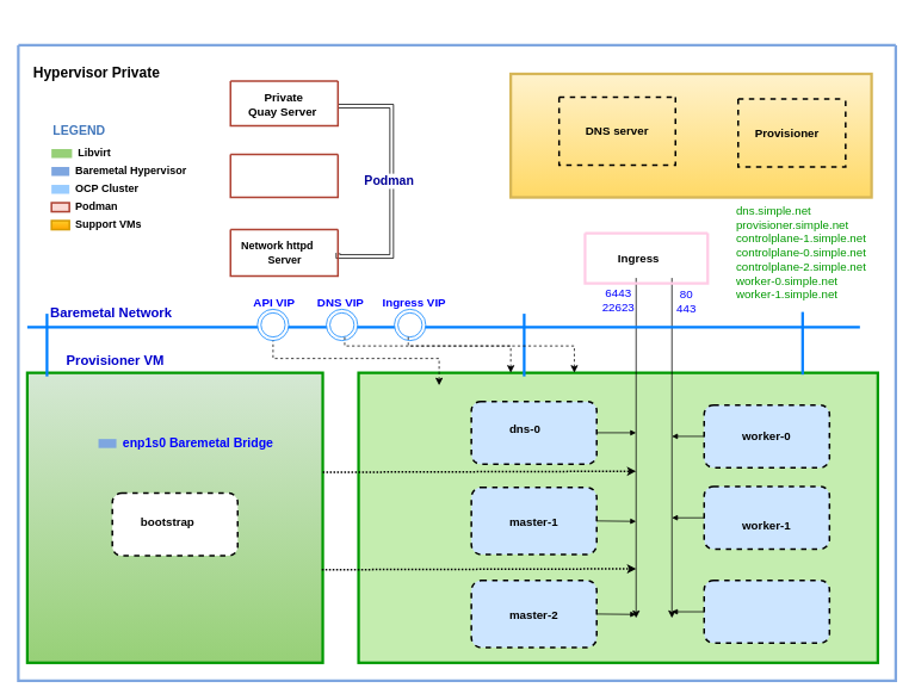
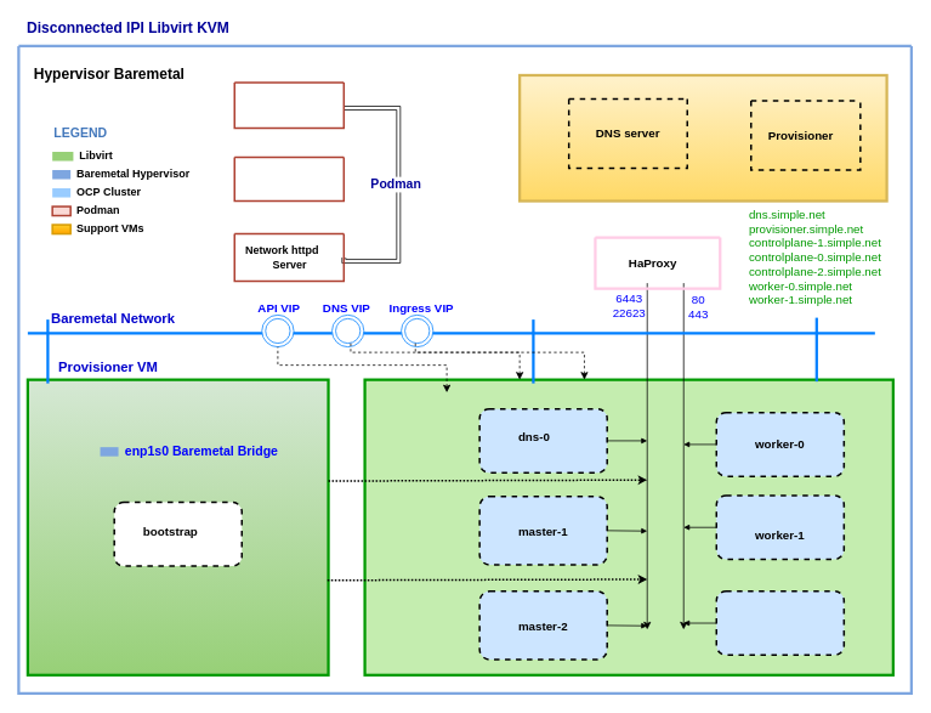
+ <mxCell id="64" value="&lt;font color=&quot;#000099&quot; size=&quot;1&quot;&gt;&lt;b style=&quot;font-size: 16px&quot;&gt;Disconnected IPI Libvirt KVM&lt;/b&gt;&lt;/font&gt;" style="text;html=1;resizable=0;autosize=1;align=center;verticalAlign=middle;points=[];fillColor=none;strokeColor=none;rounded=0;labelBackgroundColor=default;fontSize=12;fontColor=default;" vertex="1" parent="1"><mxGeometry x="20" y="20" width="240" height="20" as="geometry" /></mxCell>
- <mxCell id="3" value="&lt;font color=&quot;#000000&quot;&gt;Hypervisor Private&lt;/font&gt;" style="text;html=1;align=left;verticalAlign=middle;fontColor=#4277BB;shadow=0;dashed=0;strokeColor=none;fillColor=none;labelBackgroundColor=none;fontStyle=1;fontSize=16;spacingLeft=5;" parent="2" vertex="1"><mxGeometry x="10" y="20" width="190" height="20" as="geometry" /></mxCell>
+ <mxCell id="3" value="&lt;font color=&quot;#000000&quot;&gt;Hypervisor Baremetal&lt;/font&gt;" style="text;html=1;align=left;verticalAlign=middle;fontColor=#4277BB;shadow=0;dashed=0;strokeColor=none;fillColor=none;labelBackgroundColor=none;fontStyle=1;fontSize=16;spacingLeft=5;" parent="2" vertex="1"><mxGeometry x="10" y="20" width="190" height="20" as="geometry" /></mxCell>
- <mxCell id="9" value="&lt;font style=&quot;font-size: 13px&quot;&gt;&lt;br&gt;&amp;nbsp; &amp;nbsp;&lt;font color=&quot;#000000&quot;&gt; &amp;nbsp;Private &lt;br&gt;Quay Server&lt;/font&gt;&lt;br&gt;&lt;br&gt;&lt;/font&gt;" style="text;html=1;align=left;verticalAlign=middle;fontColor=#4277BB;shadow=0;dashed=0;strokeColor=none;fillColor=none;labelBackgroundColor=none;fontStyle=1;fontSize=9;spacingLeft=5;" vertex="1" parent="8"><mxGeometry x="13" y="16" width="90" height="20" as="geometry" /></mxCell>
- <mxCell id="34" value="&lt;font style=&quot;font-size: 13px&quot; color=&quot;#000000&quot;&gt;Ingress&lt;/font&gt;" style="text;html=1;align=left;verticalAlign=middle;fontColor=#4277BB;shadow=0;dashed=0;strokeColor=none;fillColor=none;labelBackgroundColor=none;fontStyle=1;fontSize=9;spacingLeft=5;" vertex="1" parent="33"><mxGeometry x="30" y="17" width="90" height="22" as="geometry" /></mxCell>
+ <mxCell id="34" value="&lt;font style=&quot;font-size: 13px&quot; color=&quot;#000000&quot;&gt;HaProxy&lt;/font&gt;" style="text;html=1;align=left;verticalAlign=middle;fontColor=#4277BB;shadow=0;dashed=0;strokeColor=none;fillColor=none;labelBackgroundColor=none;fontStyle=1;fontSize=9;spacingLeft=5;" vertex="1" parent="33"><mxGeometry x="30" y="17" width="90" height="22" as="geometry" /></mxCell>
- <mxCell id="27" value="&lt;font&gt;&lt;font style=&quot;font-size: 15px&quot; color=&quot;#0000cc&quot;&gt;Provisioner VM&lt;/font&gt;&lt;br&gt;&lt;/font&gt;" style="text;html=1;align=left;verticalAlign=middle;fontColor=#4277BB;shadow=0;dashed=0;strokeColor=none;fillColor=none;labelBackgroundColor=none;fontStyle=1;fontSize=9;spacingLeft=5;" vertex="1" parent="2"><mxGeometry x="47" y="342" width="123" height="18" as="geometry" /></mxCell>
+ <mxCell id="27" value="&lt;font&gt;&lt;font style=&quot;font-size: 15px&quot; color=&quot;#0000cc&quot;&gt;Provisioner VM&lt;/font&gt;&lt;br&gt;&lt;/font&gt;" style="text;html=1;align=left;verticalAlign=middle;fontColor=#4277BB;shadow=0;dashed=0;strokeColor=none;fillColor=none;labelBackgroundColor=none;fontStyle=1;fontSize=9;spacingLeft=5;" vertex="1" parent="2"><mxGeometry x="37" y="342" width="123" height="18" as="geometry" /></mxCell>
